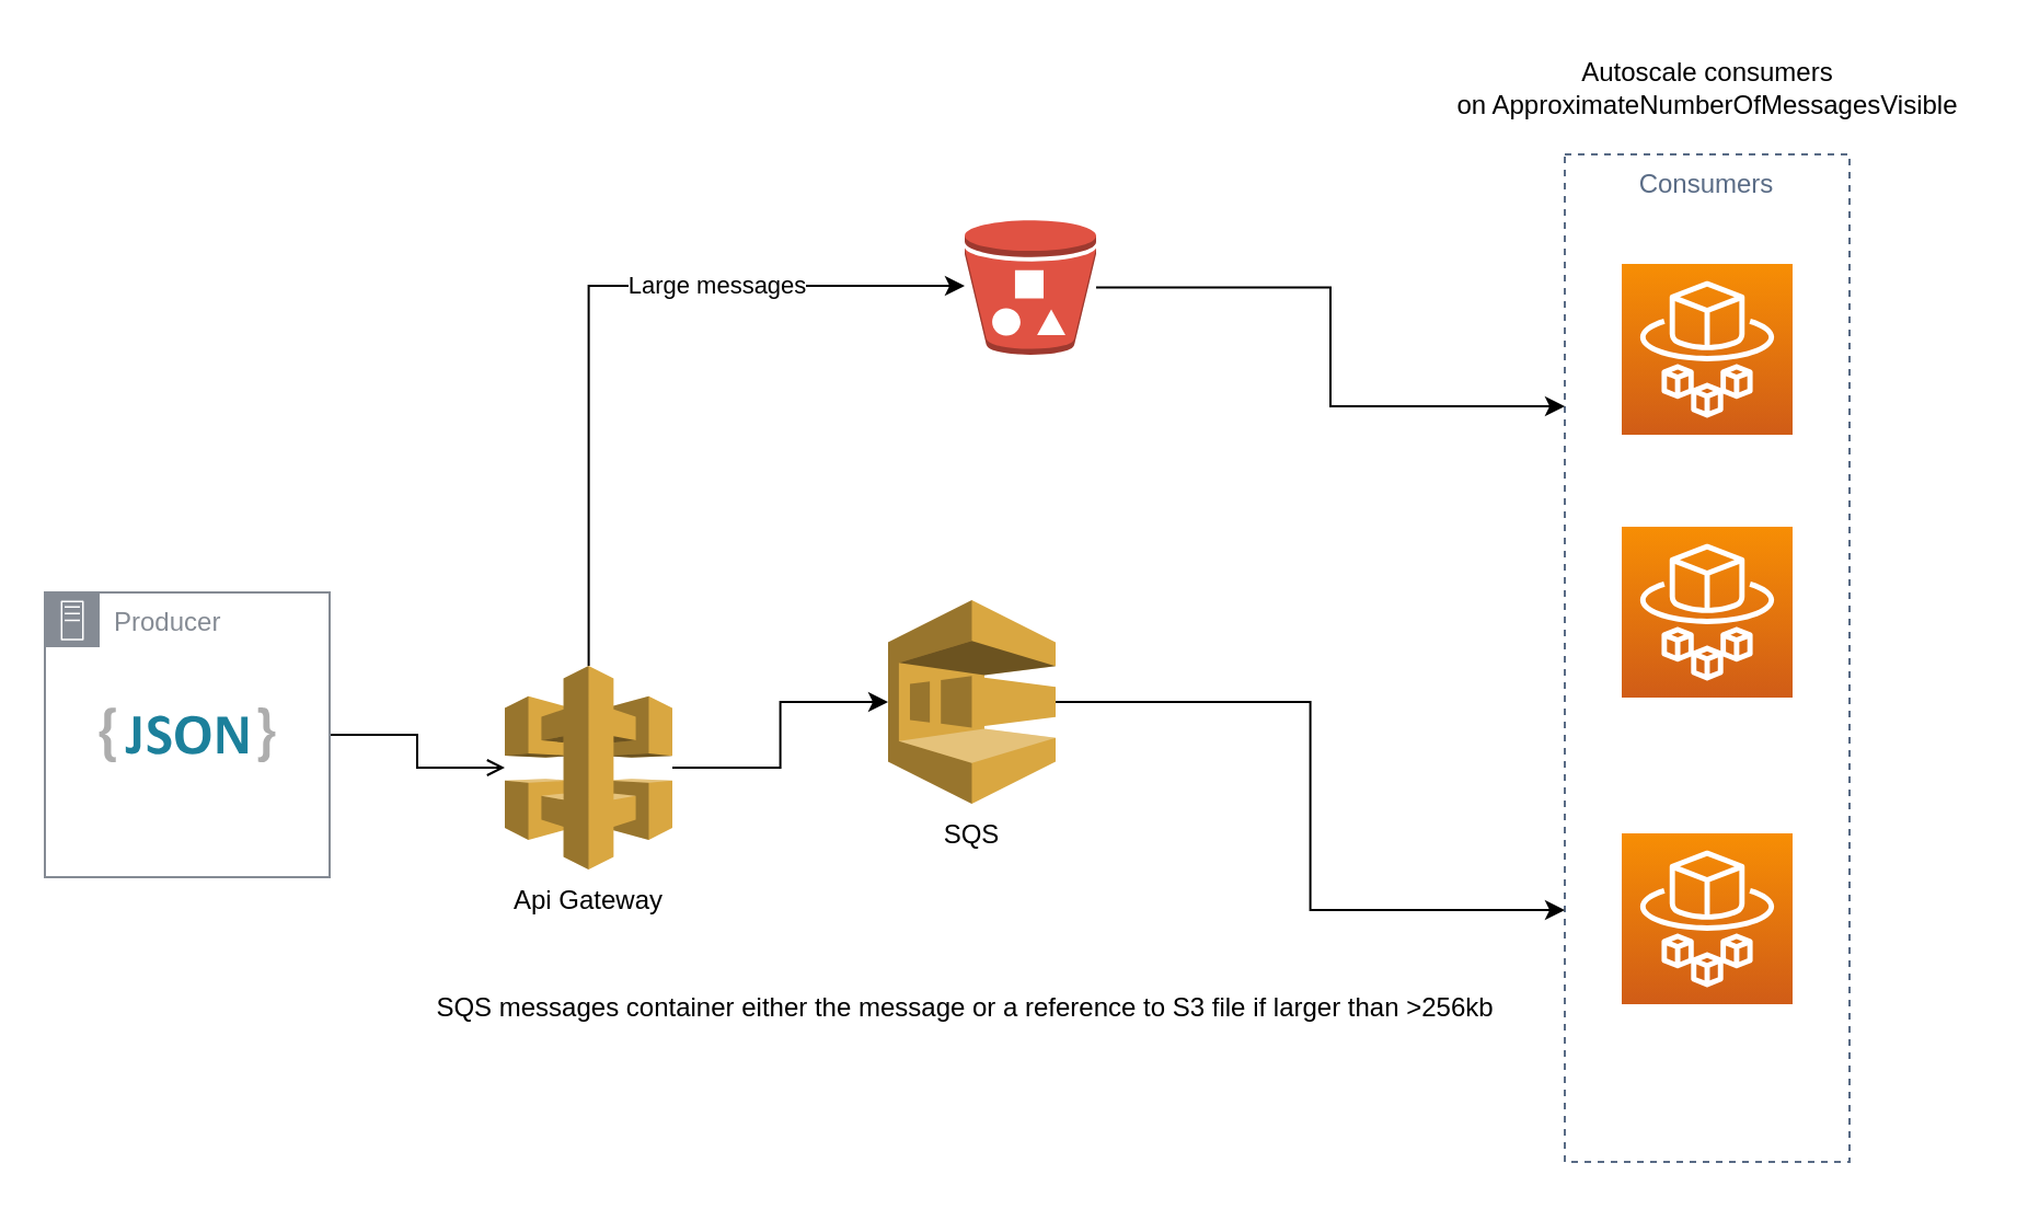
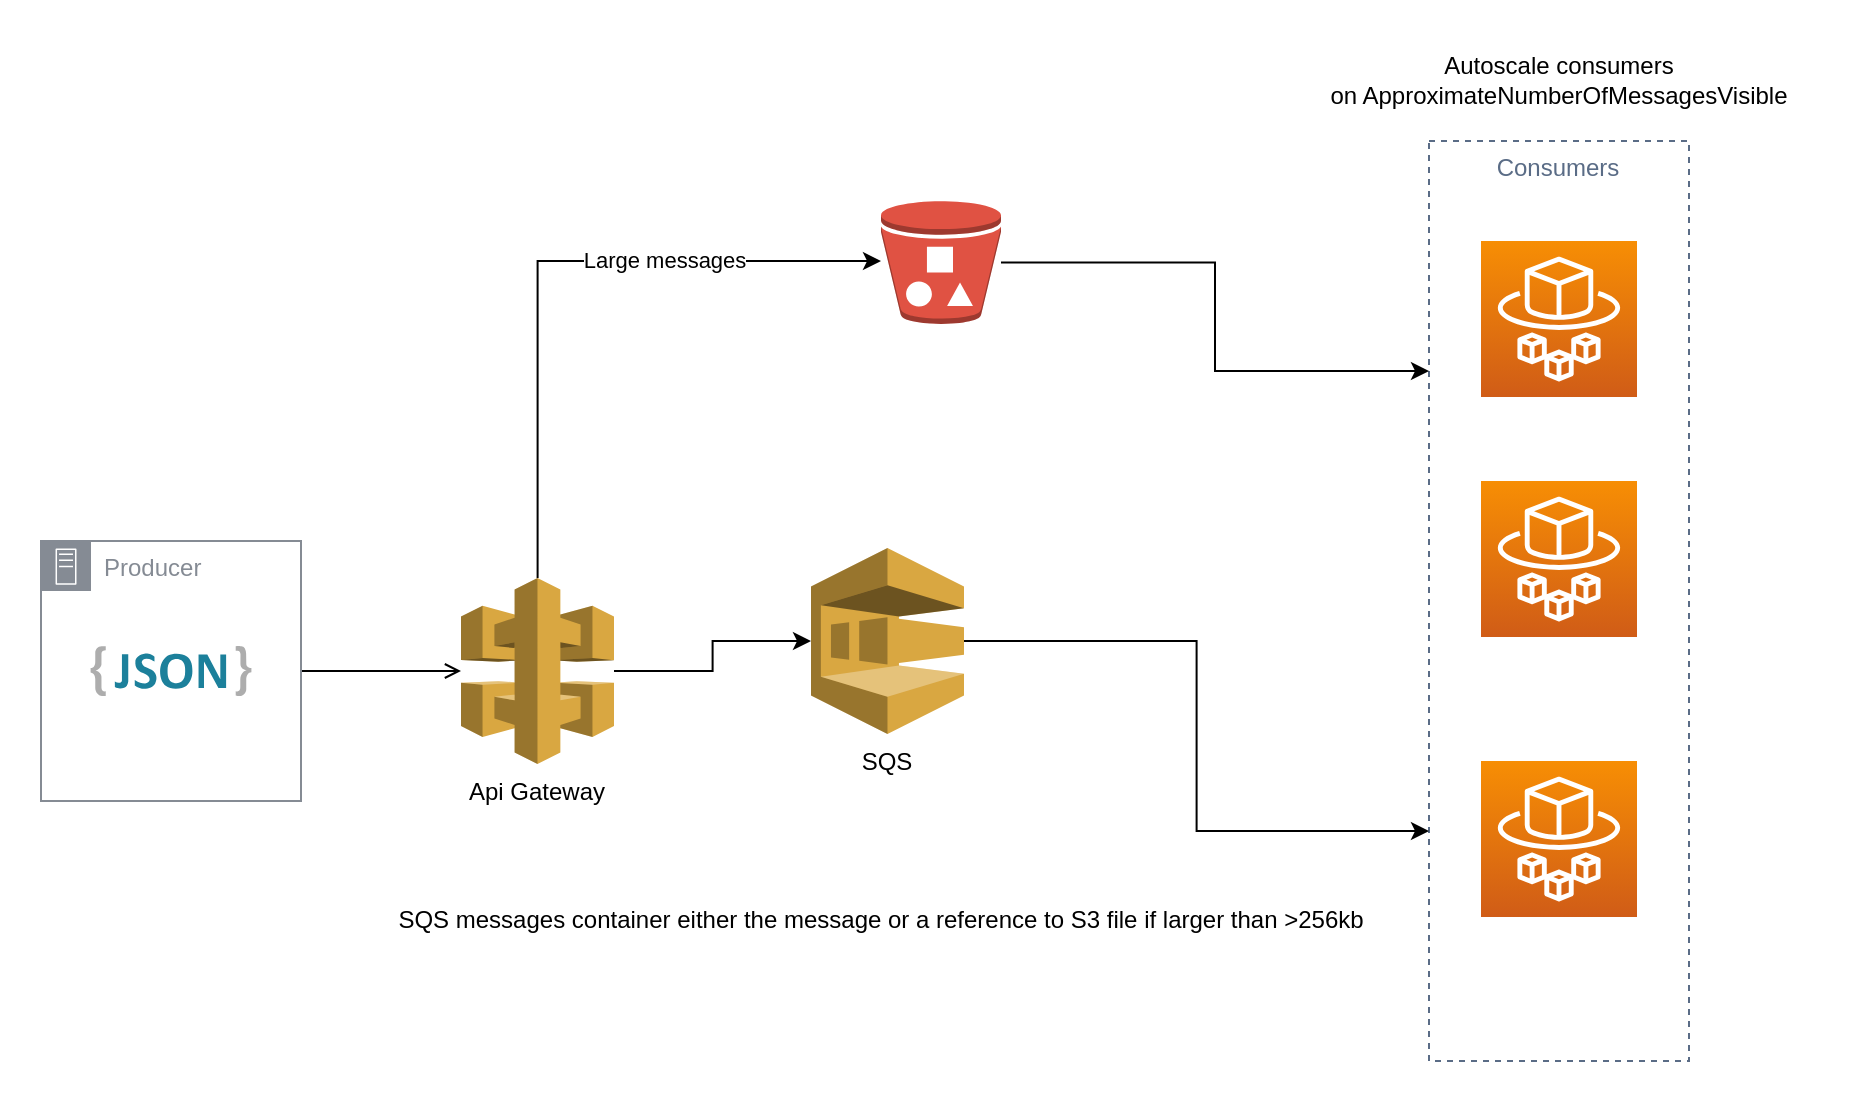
- <mxCell id="8" value="Api Gateway" style="outlineConnect=0;dashed=0;verticalLabelPosition=bottom;verticalAlign=top;align=center;html=1;shape=mxgraph.aws3.api_gateway;fillColor=#D9A741;gradientColor=none;" vertex="1" parent="1"><mxGeometry x="230" y="303.5" width="76.5" height="93" as="geometry" /></mxCell>
+ <mxCell id="8" value="Api Gateway" style="outlineConnect=0;dashed=0;verticalLabelPosition=bottom;verticalAlign=top;align=center;html=1;shape=mxgraph.aws3.api_gateway;fillColor=#D9A741;gradientColor=none;" vertex="1" parent="1"><mxGeometry x="230" y="288.5" width="76.5" height="93" as="geometry" /></mxCell>
